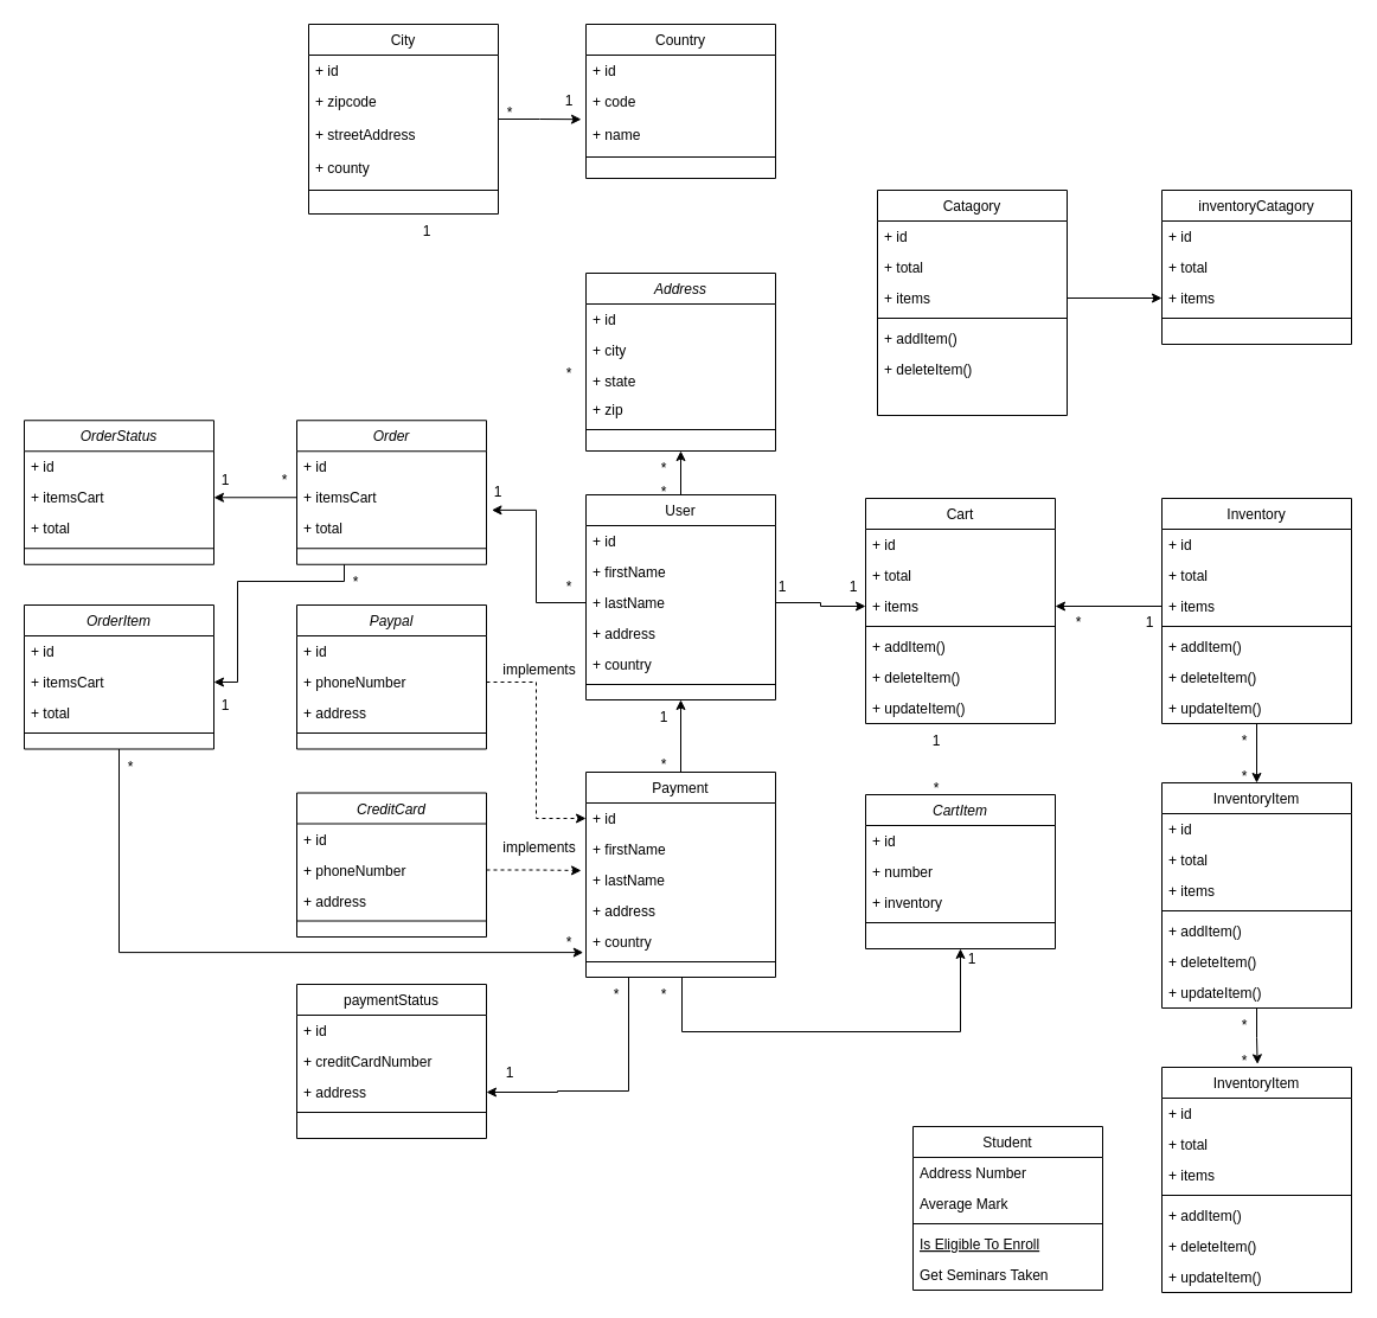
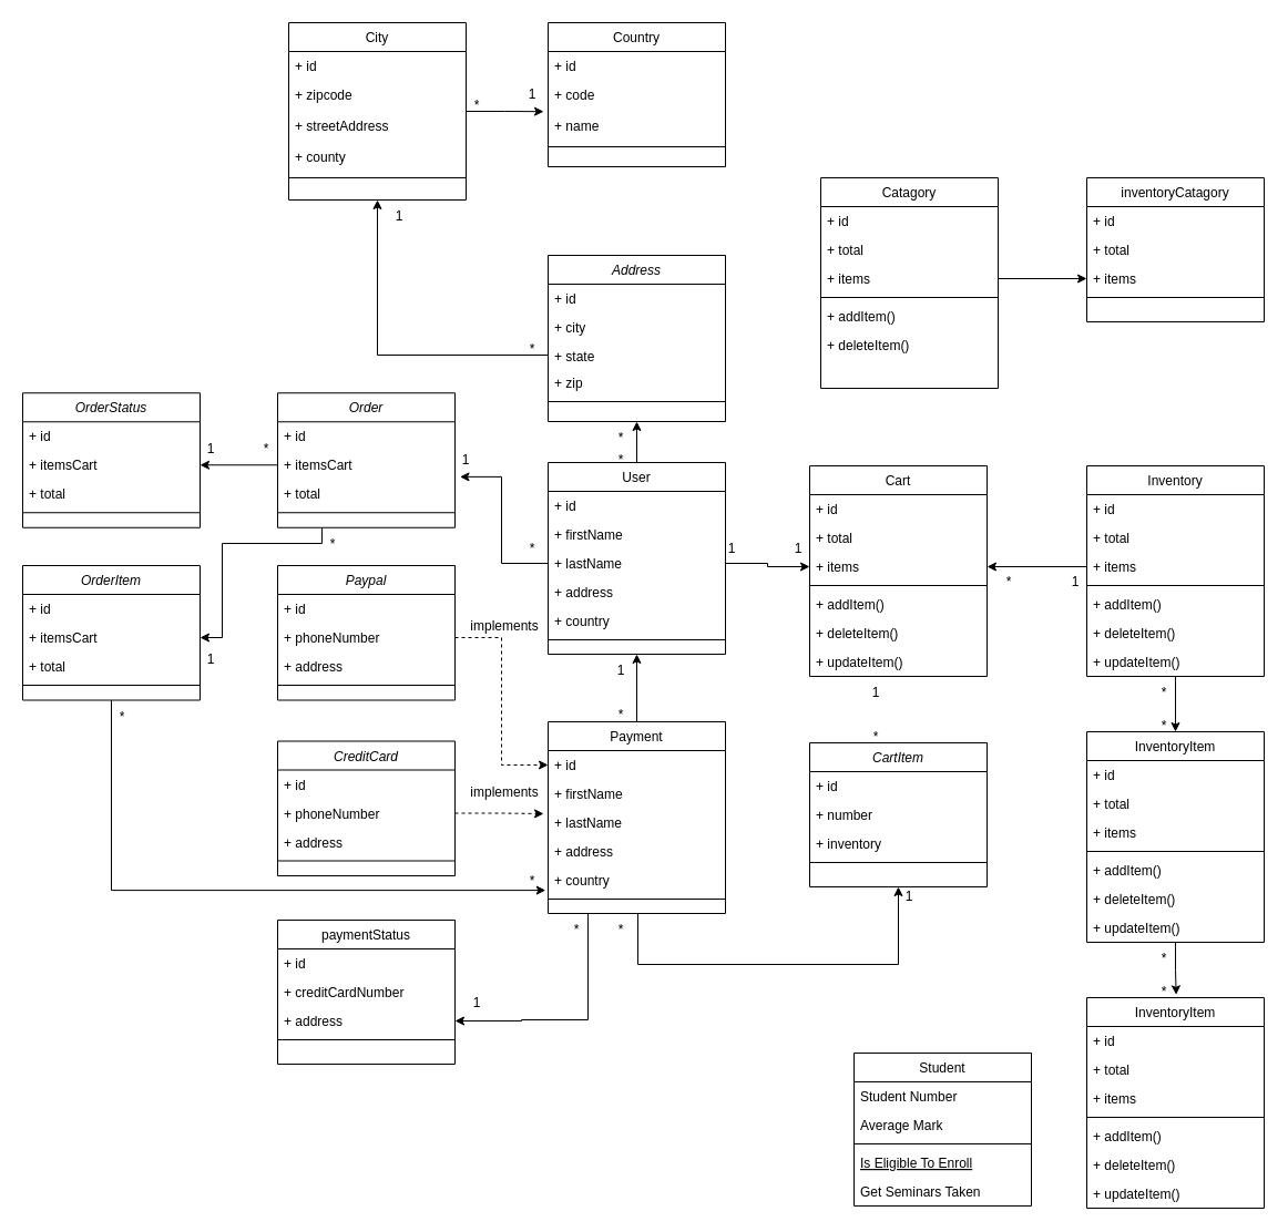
+ <mxCell id="35" style="edgeStyle=orthogonalEdgeStyle;rounded=0;orthogonalLoop=1;jettySize=auto;html=1;exitX=0;exitY=0.5;exitDx=0;exitDy=0;entryX=0.5;entryY=1;entryDx=0;entryDy=0;" parent="1" source="30" target="13" edge="1"><mxGeometry relative="1" as="geometry" /></mxCell>
- <mxCell id="133" value="Address Number" style="text;align=left;verticalAlign=top;spacingLeft=4;spacingRight=4;overflow=hidden;rotatable=0;points=[[0,0.5],[1,0.5]];portConstraint=eastwest;" vertex="1" parent="132"><mxGeometry y="26" width="160" height="26" as="geometry" /></mxCell>
+ <mxCell id="133" value="Student Number" style="text;align=left;verticalAlign=top;spacingLeft=4;spacingRight=4;overflow=hidden;rotatable=0;points=[[0,0.5],[1,0.5]];portConstraint=eastwest;" vertex="1" parent="132"><mxGeometry y="26" width="160" height="26" as="geometry" /></mxCell>
